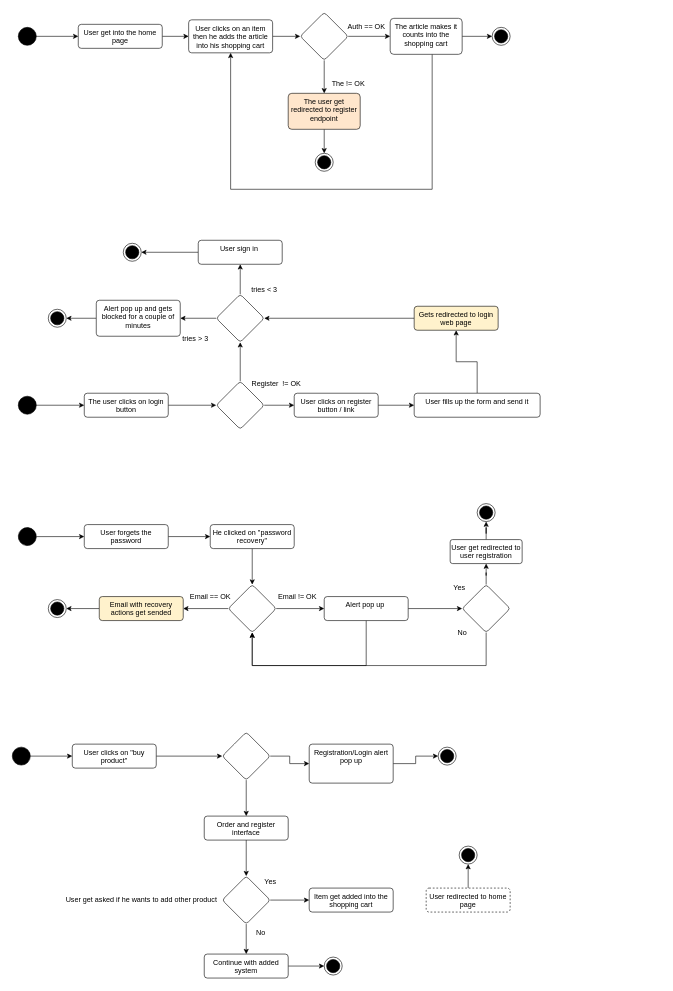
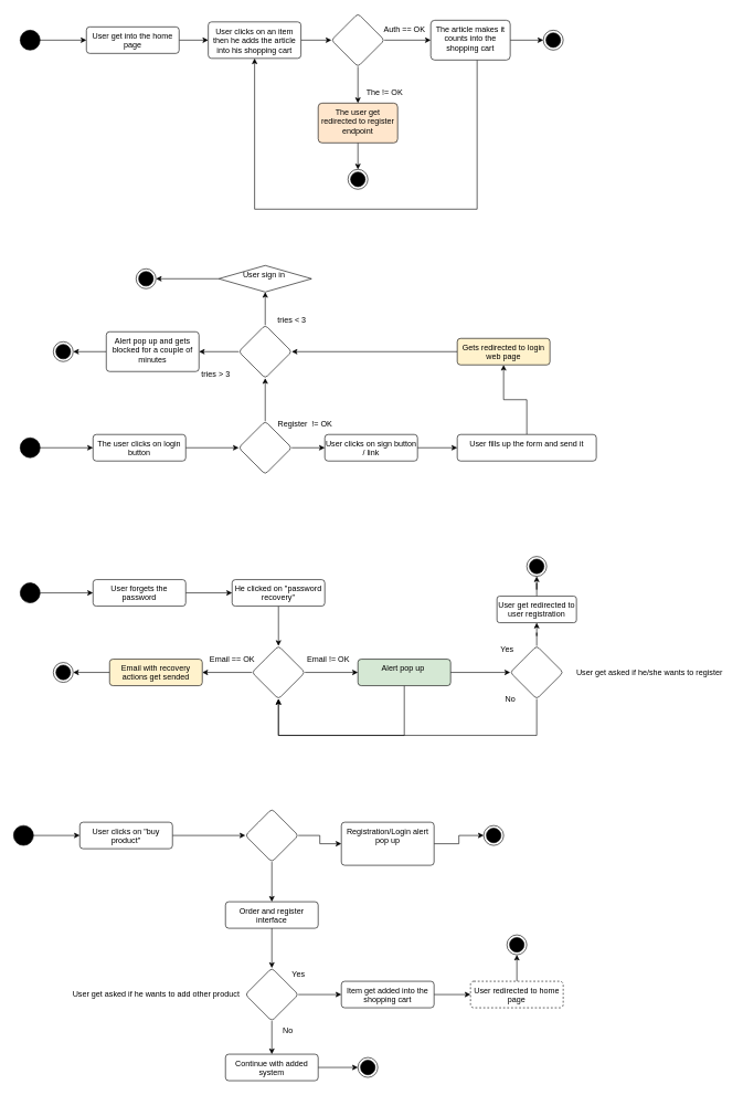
- <mxCell id="28" value="User sign in&amp;nbsp;" style="html=1;align=center;verticalAlign=top;rounded=1;absoluteArcSize=1;arcSize=10;dashed=0;whiteSpace=wrap;" vertex="1" parent="1"><mxGeometry x="330" y="400" width="140" height="40" as="geometry" /></mxCell>
+ <mxCell id="28" value="User sign in&amp;nbsp;" style="rhombus;html=1;align=center;verticalAlign=top;absoluteArcSize=1;arcSize=10;dashed=0;whiteSpace=wrap;" vertex="1" parent="1"><mxGeometry x="330" y="400" width="140" height="40" as="geometry" /></mxCell>
- <mxCell id="30" value="User clicks on register button / link" style="html=1;align=center;verticalAlign=top;rounded=1;absoluteArcSize=1;arcSize=10;dashed=0;whiteSpace=wrap;" vertex="1" parent="1"><mxGeometry x="490" y="655" width="140" height="40" as="geometry" /></mxCell>
+ <mxCell id="30" value="User clicks on sign button / link" style="html=1;align=center;verticalAlign=top;rounded=1;absoluteArcSize=1;arcSize=10;dashed=0;whiteSpace=wrap;" vertex="1" parent="1"><mxGeometry x="490" y="655" width="140" height="40" as="geometry" /></mxCell>
- <mxCell id="56" value="Alert pop up&amp;nbsp;" style="html=1;align=center;verticalAlign=top;rounded=1;absoluteArcSize=1;arcSize=10;dashed=0;whiteSpace=wrap;" vertex="1" parent="1"><mxGeometry x="540" y="994" width="140" height="40" as="geometry" /></mxCell>
+ <mxCell id="56" value="Alert pop up&amp;nbsp;" style="html=1;align=center;verticalAlign=top;rounded=1;absoluteArcSize=1;arcSize=10;dashed=0;whiteSpace=wrap;fillColor=#d5e8d4;" vertex="1" parent="1"><mxGeometry x="540" y="994" width="140" height="40" as="geometry" /></mxCell>
+ <mxCell id="68" value="User get asked if he/she wants to register" style="text;html=1;align=center;verticalAlign=middle;resizable=0;points=[];autosize=1;strokeColor=none;fillColor=none;" vertex="1" parent="1"><mxGeometry x="860" y="999" width="240" height="30" as="geometry" /></mxCell>
+ <mxCell id="92" value="" style="edgeStyle=orthogonalEdgeStyle;rounded=0;orthogonalLoop=1;jettySize=auto;html=1;" edge="1" parent="1" source="93" target="95"><mxGeometry relative="1" as="geometry" /></mxCell>
